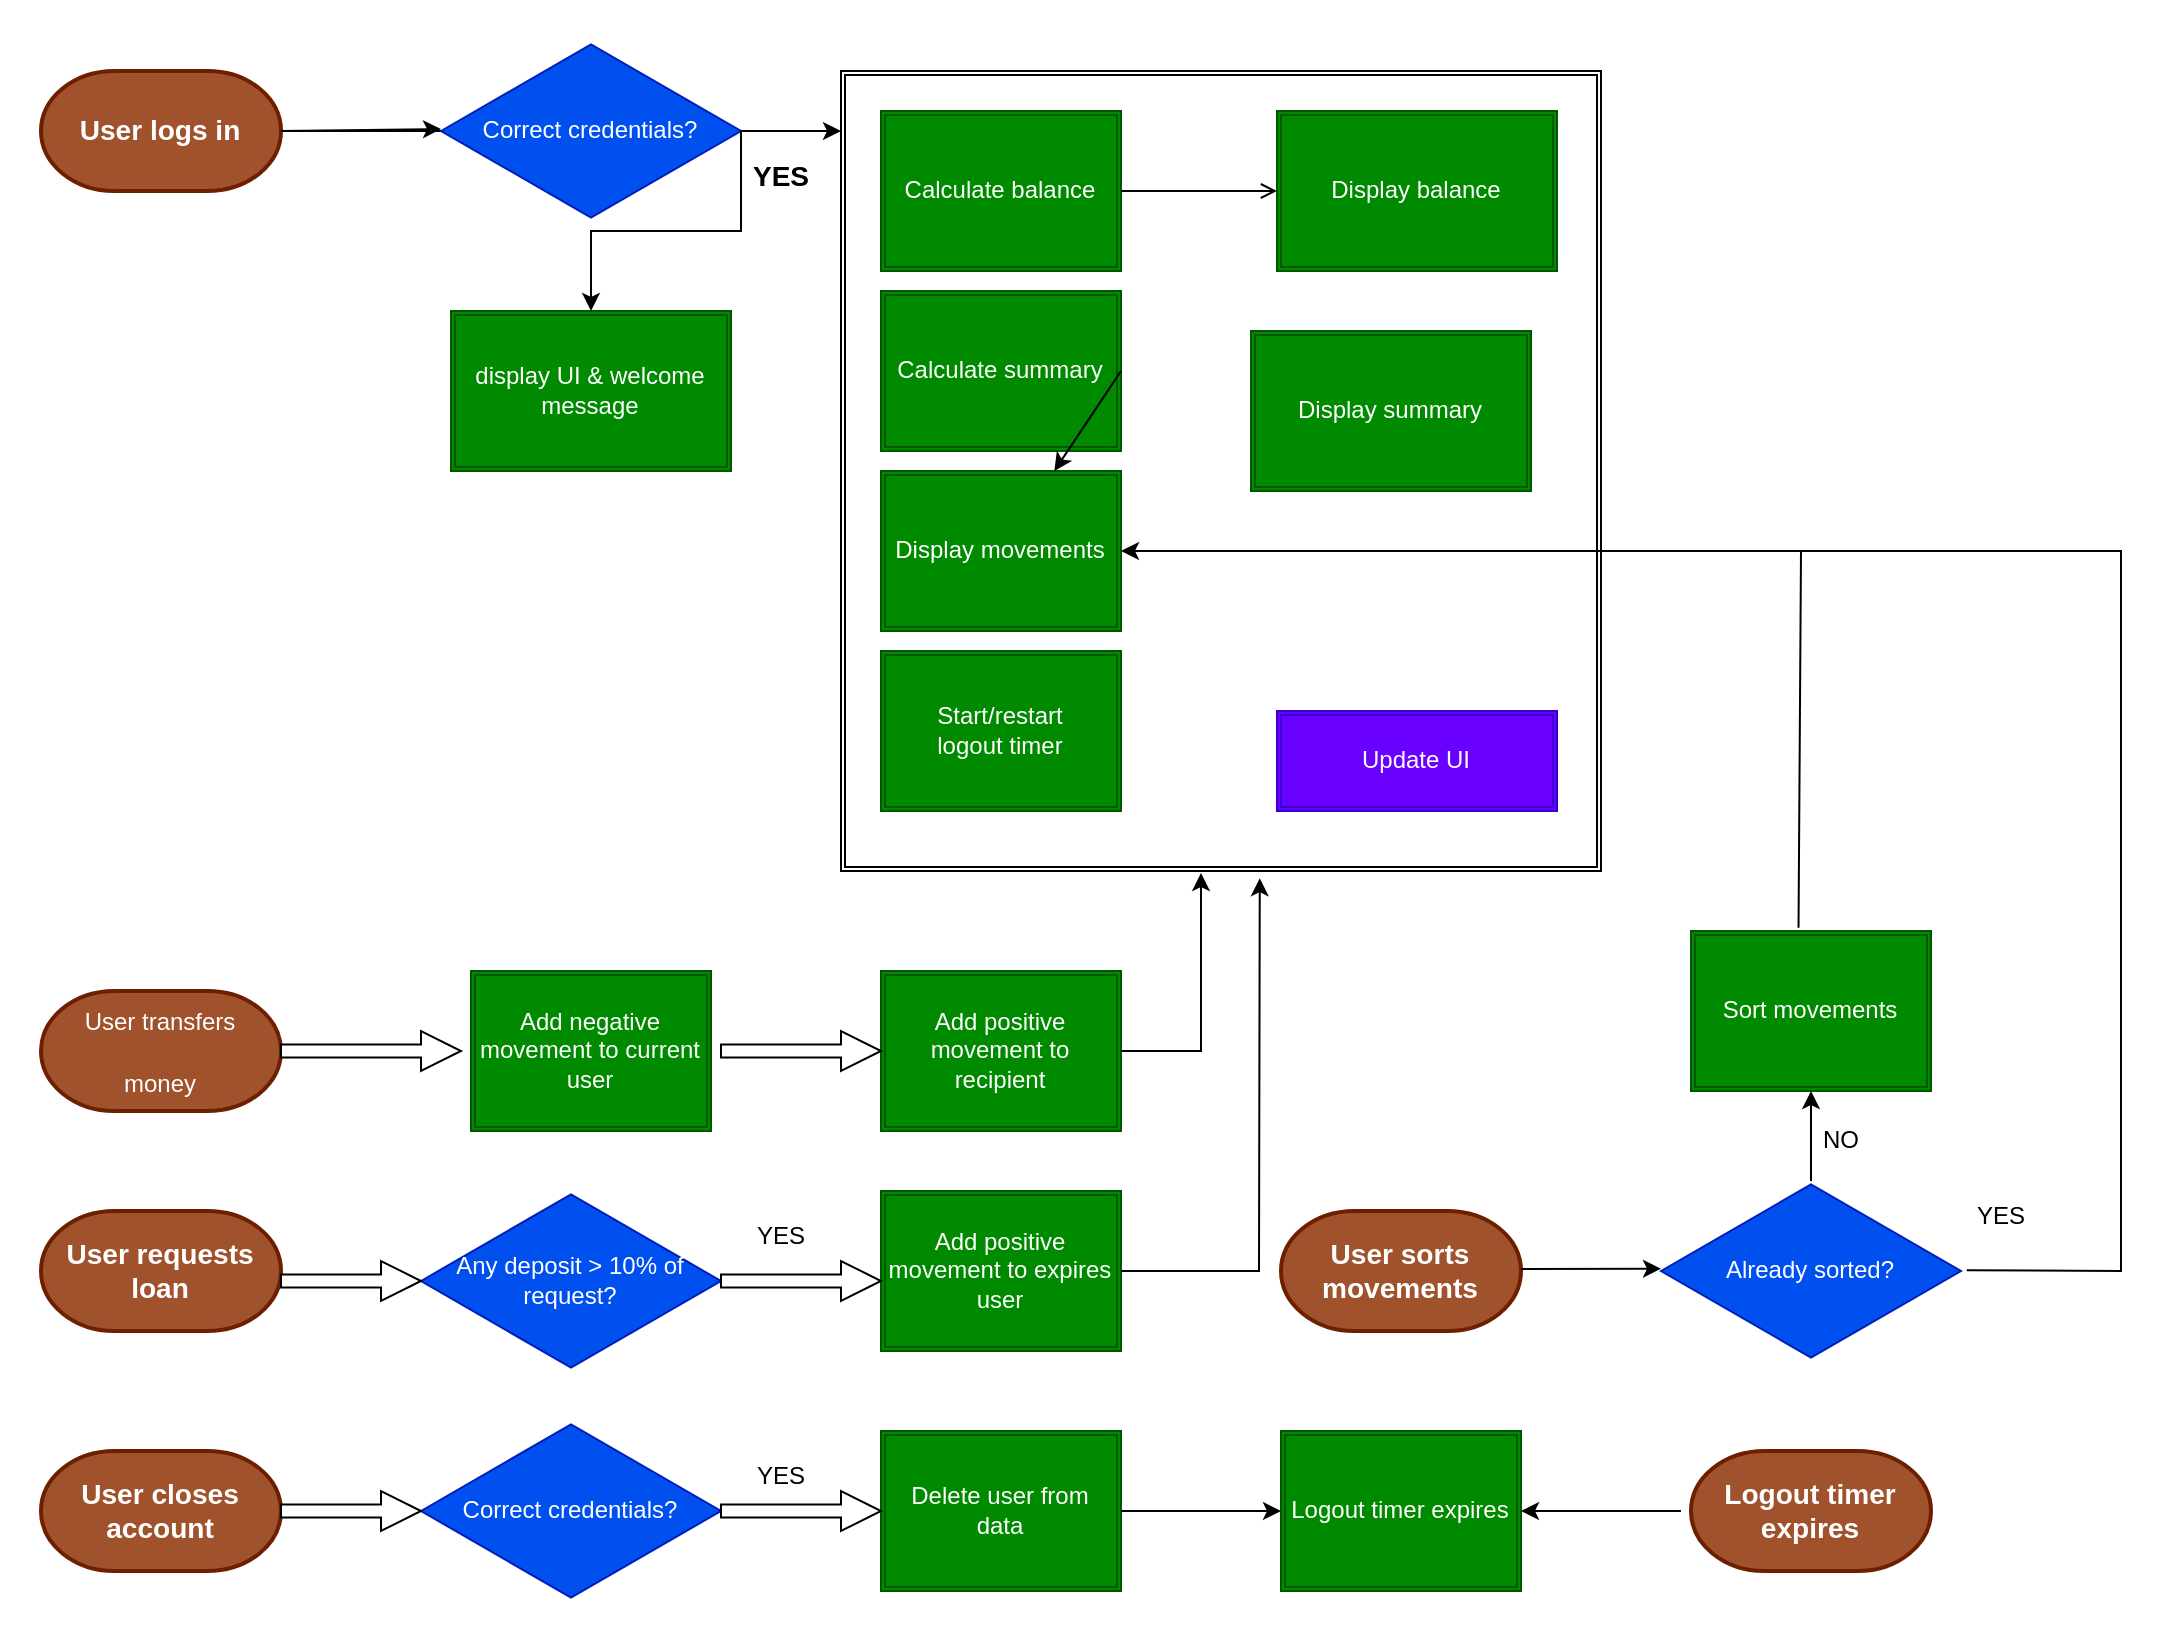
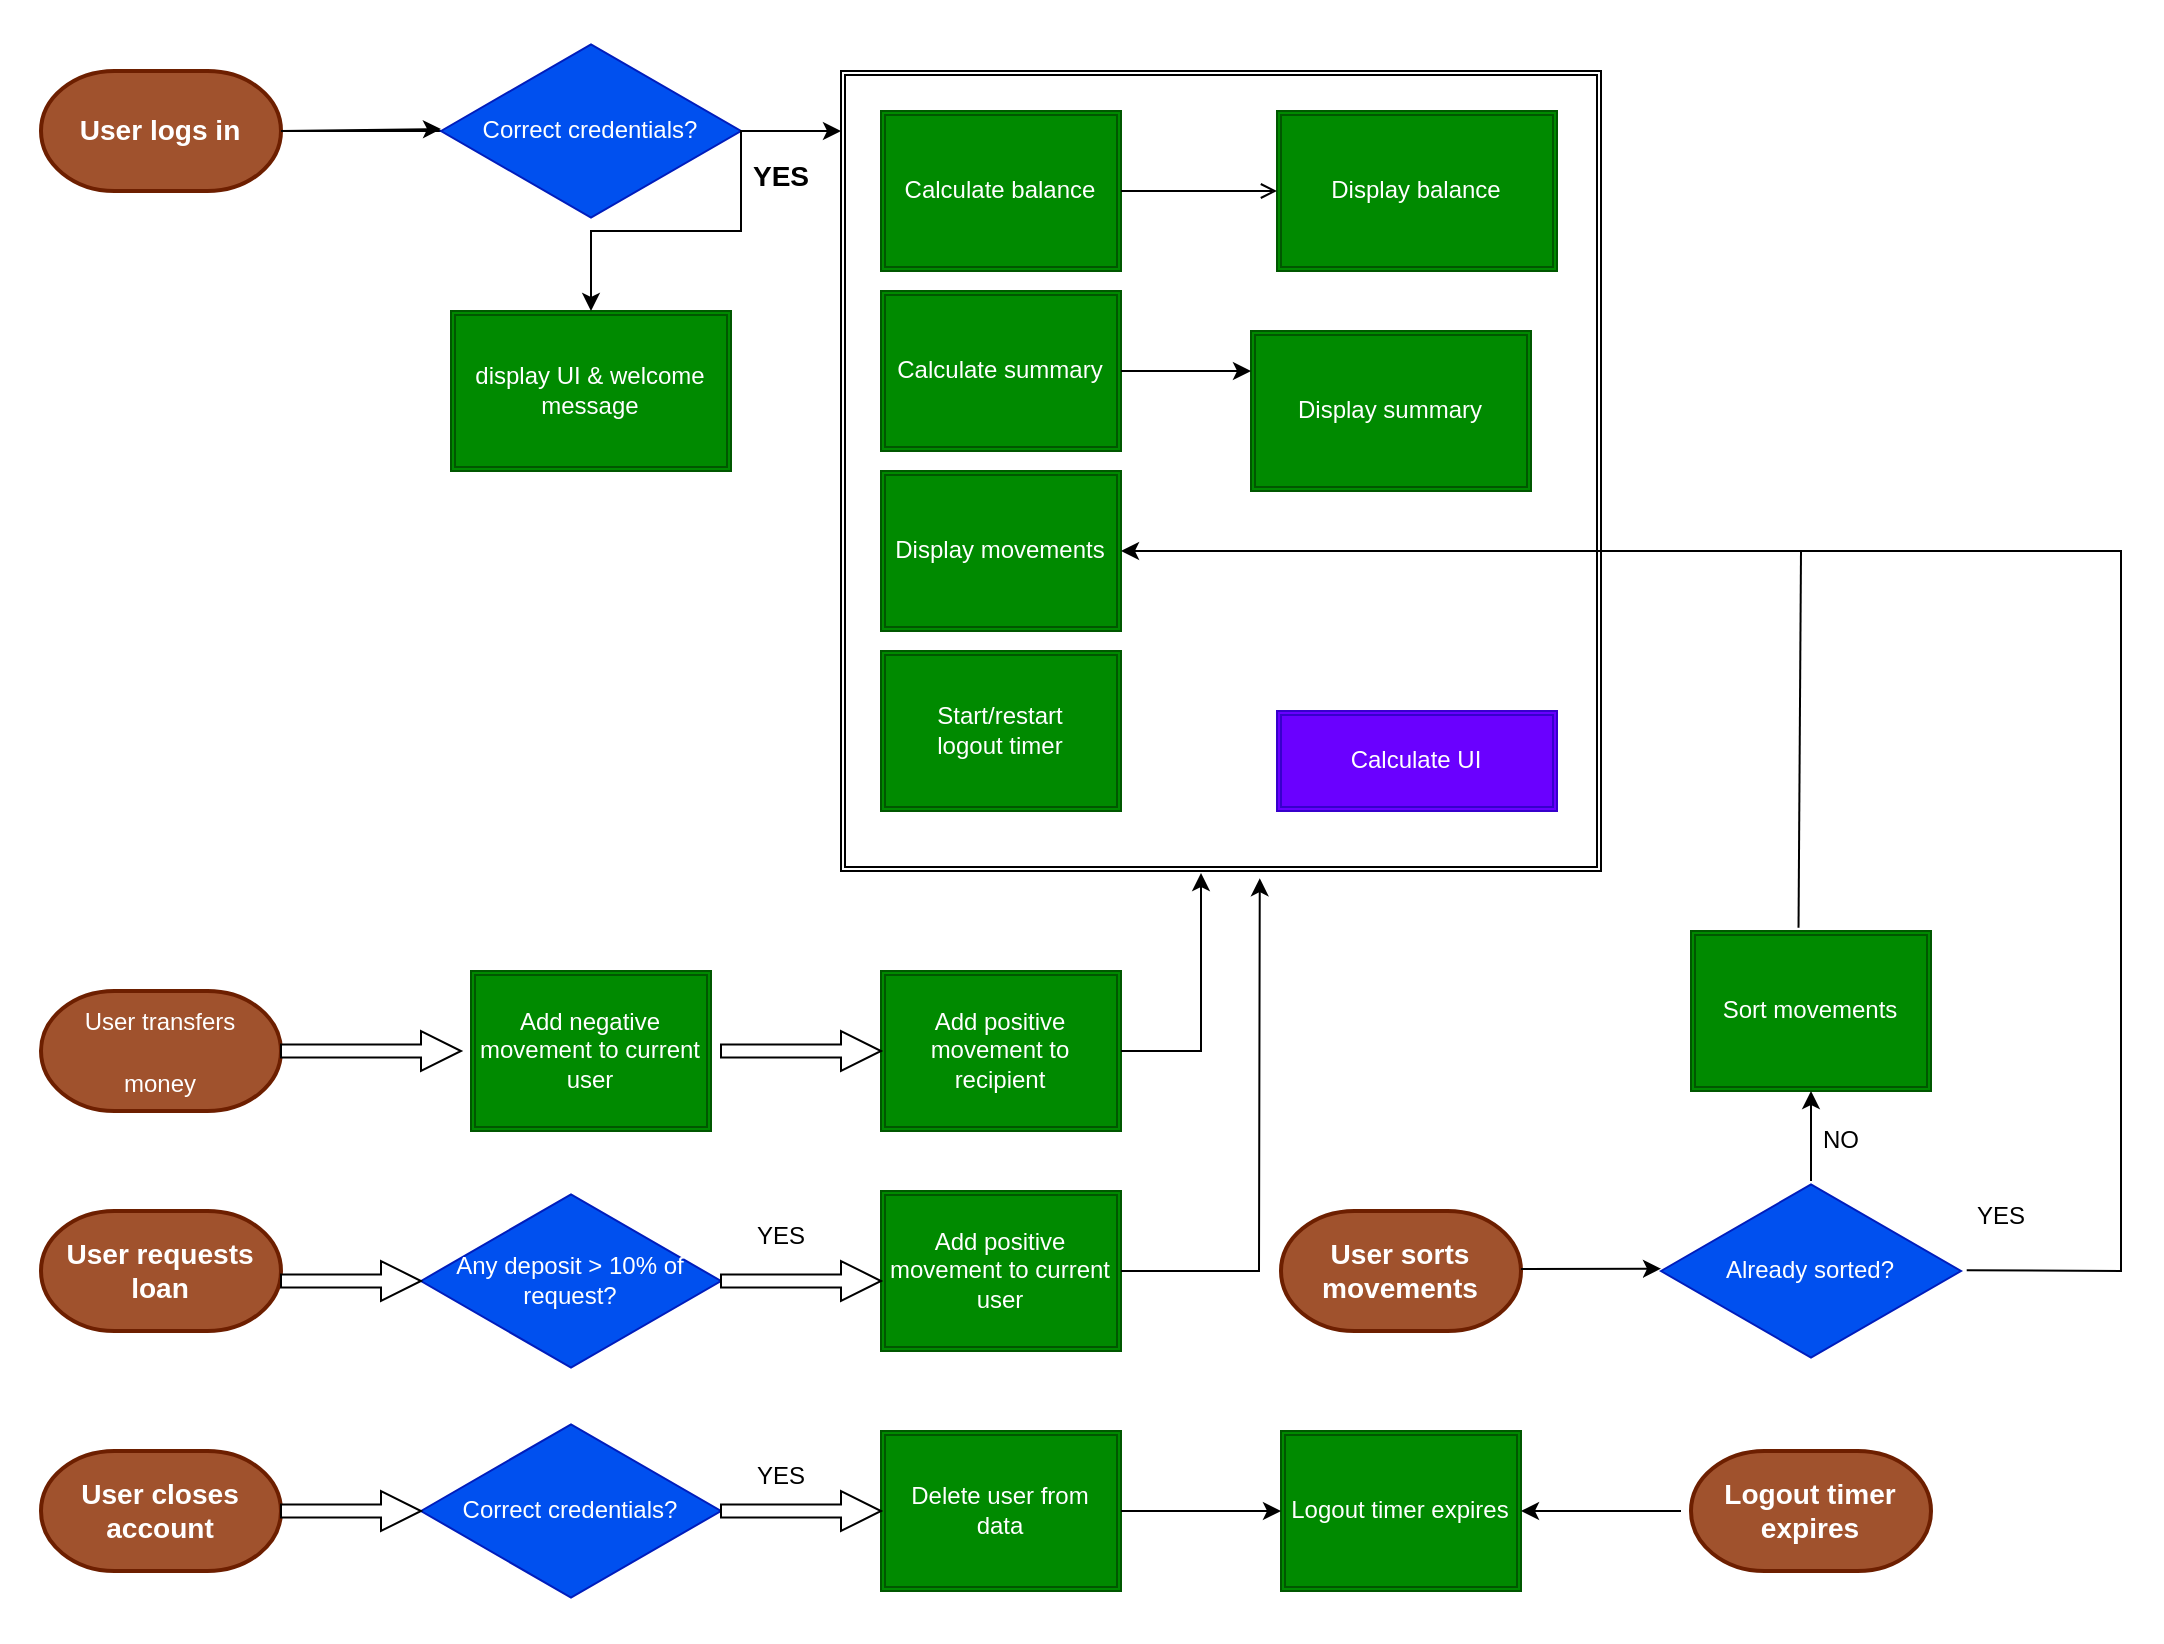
- <mxCell id="43" value="" style="endArrow=classic;html=1;rounded=0;exitX=1;exitY=0.5;exitDx=0;exitDy=0;" parent="1" source="7" target="8" edge="1"><mxGeometry width="50" height="50" relative="1" as="geometry"><mxPoint x="570" y="105" as="sourcePoint" /><mxPoint x="648" y="105" as="targetPoint" /></mxGeometry></mxCell>
+ <mxCell id="43" value="" style="endArrow=classic;html=1;rounded=0;entryX=0;entryY=0.25;entryDx=0;entryDy=0;exitX=1;exitY=0.5;exitDx=0;exitDy=0;" parent="1" source="7" target="11" edge="1"><mxGeometry width="50" height="50" relative="1" as="geometry"><mxPoint x="570" y="105" as="sourcePoint" /><mxPoint x="648" y="105" as="targetPoint" /></mxGeometry></mxCell>
- <mxCell id="27" value="Update UI" style="shape=ext;double=1;rounded=0;whiteSpace=wrap;html=1;strokeColor=#3700CC;fillColor=#6a00ff;fontColor=#ffffff;" parent="1" vertex="1"><mxGeometry x="638" y="355" width="140" height="50" as="geometry" /></mxCell>
+ <mxCell id="27" value="Calculate UI" style="shape=ext;double=1;rounded=0;whiteSpace=wrap;html=1;strokeColor=#3700CC;fillColor=#6a00ff;fontColor=#ffffff;" parent="1" vertex="1"><mxGeometry x="638" y="355" width="140" height="50" as="geometry" /></mxCell>
- <mxCell id="21" value="Add positive movement to expires user" style="shape=ext;double=1;rounded=0;whiteSpace=wrap;html=1;fillColor=#008a00;fontColor=#ffffff;strokeColor=#005700;" parent="1" vertex="1"><mxGeometry x="440" y="595" width="120" height="80" as="geometry" /></mxCell>
+ <mxCell id="21" value="Add positive movement to current user" style="shape=ext;double=1;rounded=0;whiteSpace=wrap;html=1;fillColor=#008a00;fontColor=#ffffff;strokeColor=#005700;" parent="1" vertex="1"><mxGeometry x="440" y="595" width="120" height="80" as="geometry" /></mxCell>
